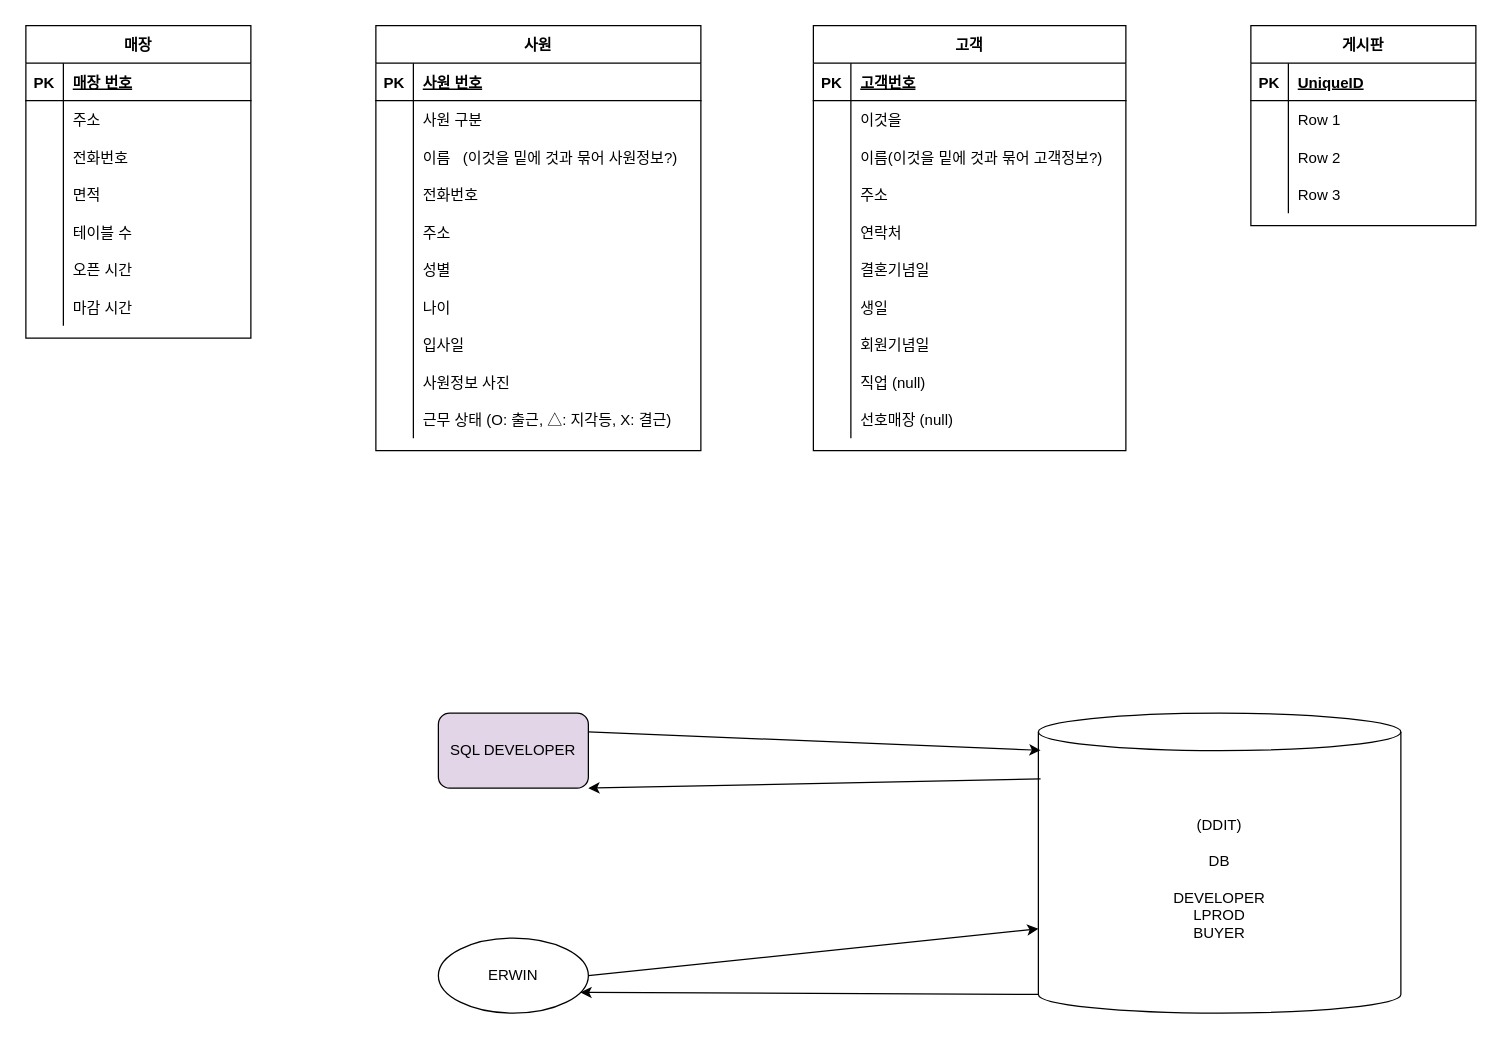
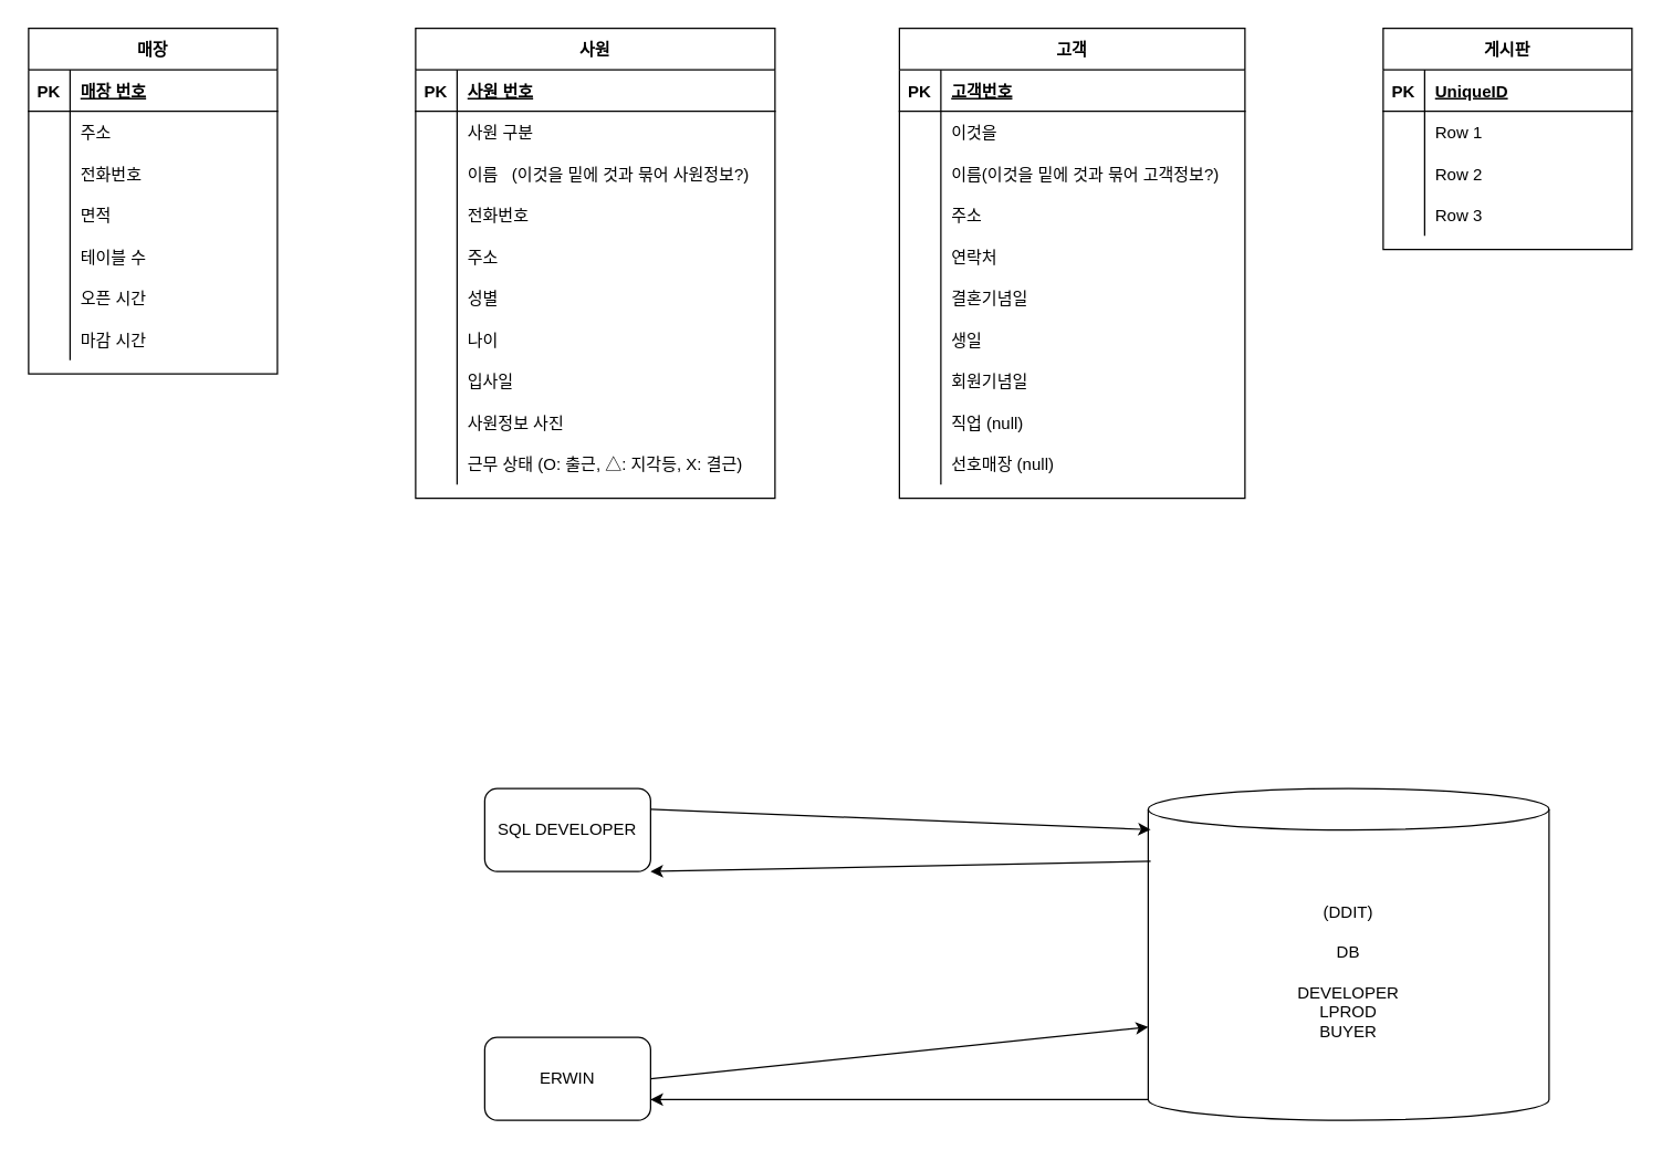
- <mxCell id="100" value="SQL DEVELOPER" style="rounded=1;whiteSpace=wrap;html=1;fillColor=#e1d5e7;" vertex="1" parent="1"><mxGeometry x="350" y="570" width="120" height="60" as="geometry" /></mxCell>
+ <mxCell id="100" value="SQL DEVELOPER" style="rounded=1;whiteSpace=wrap;html=1;" vertex="1" parent="1"><mxGeometry x="350" y="570" width="120" height="60" as="geometry" /></mxCell>
- <mxCell id="101" value="ERWIN" style="ellipse;whiteSpace=wrap;html=1;" vertex="1" parent="1"><mxGeometry x="350" y="750" width="120" height="60" as="geometry" /></mxCell>
+ <mxCell id="101" value="ERWIN" style="rounded=1;whiteSpace=wrap;html=1;" vertex="1" parent="1"><mxGeometry x="350" y="750" width="120" height="60" as="geometry" /></mxCell>
